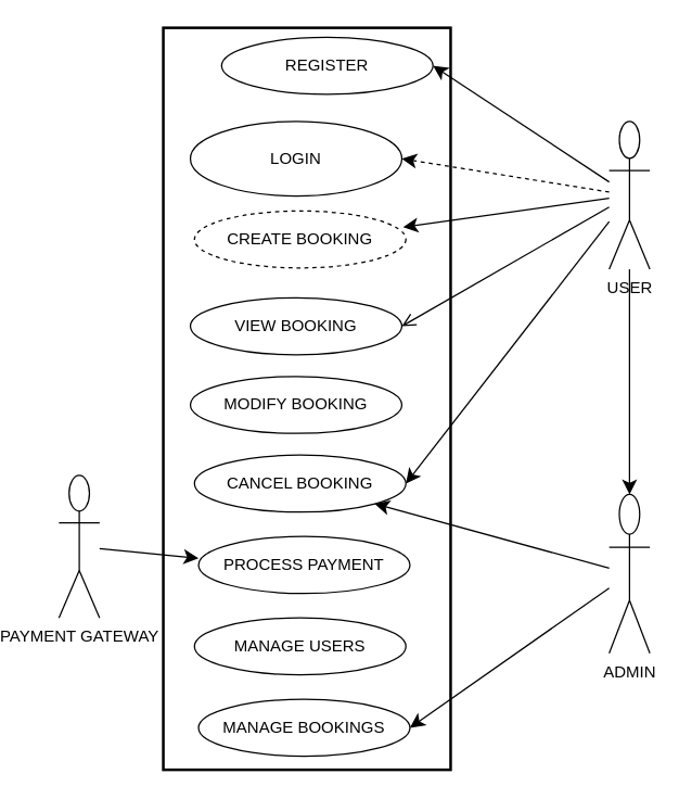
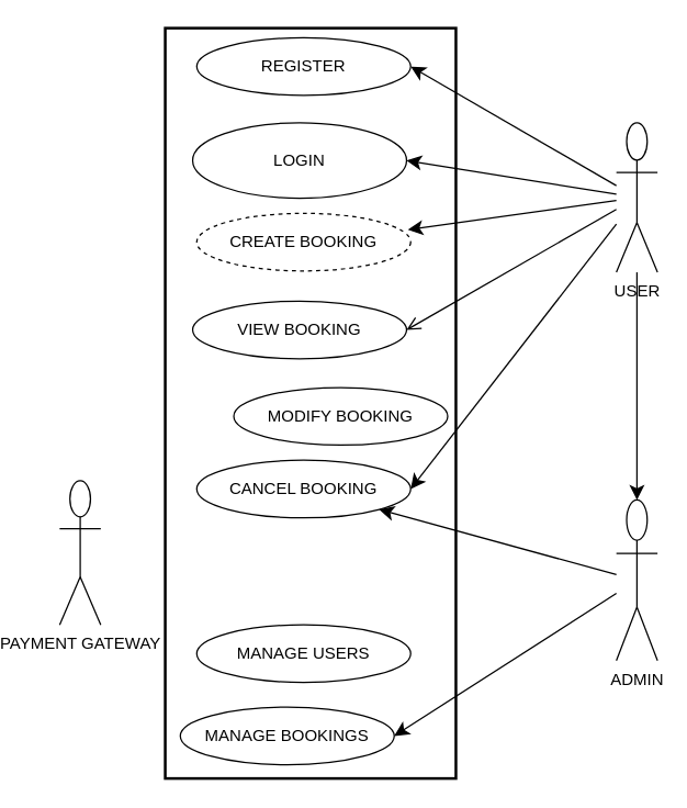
- <mxCell id="5" value="REGISTER" style="ellipse;whiteSpace=wrap;html=1;" vertex="1" parent="2"><mxGeometry x="120" y="7" width="156" height="42" as="geometry" /></mxCell>
+ <mxCell id="5" value="REGISTER" style="ellipse;whiteSpace=wrap;html=1;" vertex="1" parent="2"><mxGeometry x="100" y="7" width="156" height="42" as="geometry" /></mxCell>
- <mxCell id="16" value="" style="endArrow=classic;html=1;rounded=0;fontSize=12;startSize=8;endSize=8;curved=1;entryX=1;entryY=0.5;entryDx=0;entryDy=0;dashed=1;" edge="1" parent="2" source="12" target="7"><mxGeometry width="50" height="50" relative="1" as="geometry"><mxPoint x="273" y="185" as="sourcePoint" /><mxPoint x="323" y="135" as="targetPoint" /></mxGeometry></mxCell>
+ <mxCell id="16" value="" style="endArrow=classic;html=1;rounded=0;fontSize=12;startSize=8;endSize=8;curved=1;entryX=1;entryY=0.5;entryDx=0;entryDy=0;" edge="1" parent="2" source="12" target="7"><mxGeometry width="50" height="50" relative="1" as="geometry"><mxPoint x="273" y="185" as="sourcePoint" /><mxPoint x="323" y="135" as="targetPoint" /></mxGeometry></mxCell>
- <mxCell id="3" value="MODIFY BOOKING" style="ellipse;whiteSpace=wrap;html=1;" vertex="1" parent="2"><mxGeometry x="97" y="257" width="156" height="42" as="geometry" /></mxCell>
+ <mxCell id="3" value="MODIFY BOOKING" style="ellipse;whiteSpace=wrap;html=1;" vertex="1" parent="2"><mxGeometry x="127" y="262" width="156" height="42" as="geometry" /></mxCell>
- <mxCell id="23" value="" style="endArrow=classic;html=1;rounded=0;fontSize=12;startSize=8;endSize=8;curved=1;entryX=0;entryY=0.381;entryDx=0;entryDy=0;entryPerimeter=0;" edge="1" parent="2" source="13" target="9"><mxGeometry width="50" height="50" relative="1" as="geometry"><mxPoint x="22" y="383" as="sourcePoint" /><mxPoint x="208" y="319" as="targetPoint" /></mxGeometry></mxCell>
- <mxCell id="9" value="PROCESS PAYMENT" style="ellipse;whiteSpace=wrap;html=1;" vertex="1" parent="2"><mxGeometry x="103" y="375" width="156" height="42" as="geometry" /></mxCell>
- <mxCell id="4" value="MANAGE BOOKINGS" style="ellipse;whiteSpace=wrap;html=1;" vertex="1" parent="2"><mxGeometry x="103" y="495" width="156" height="42" as="geometry" /></mxCell>
+ <mxCell id="4" value="MANAGE BOOKINGS" style="ellipse;whiteSpace=wrap;html=1;" vertex="1" parent="2"><mxGeometry x="88" y="495" width="156" height="42" as="geometry" /></mxCell>
